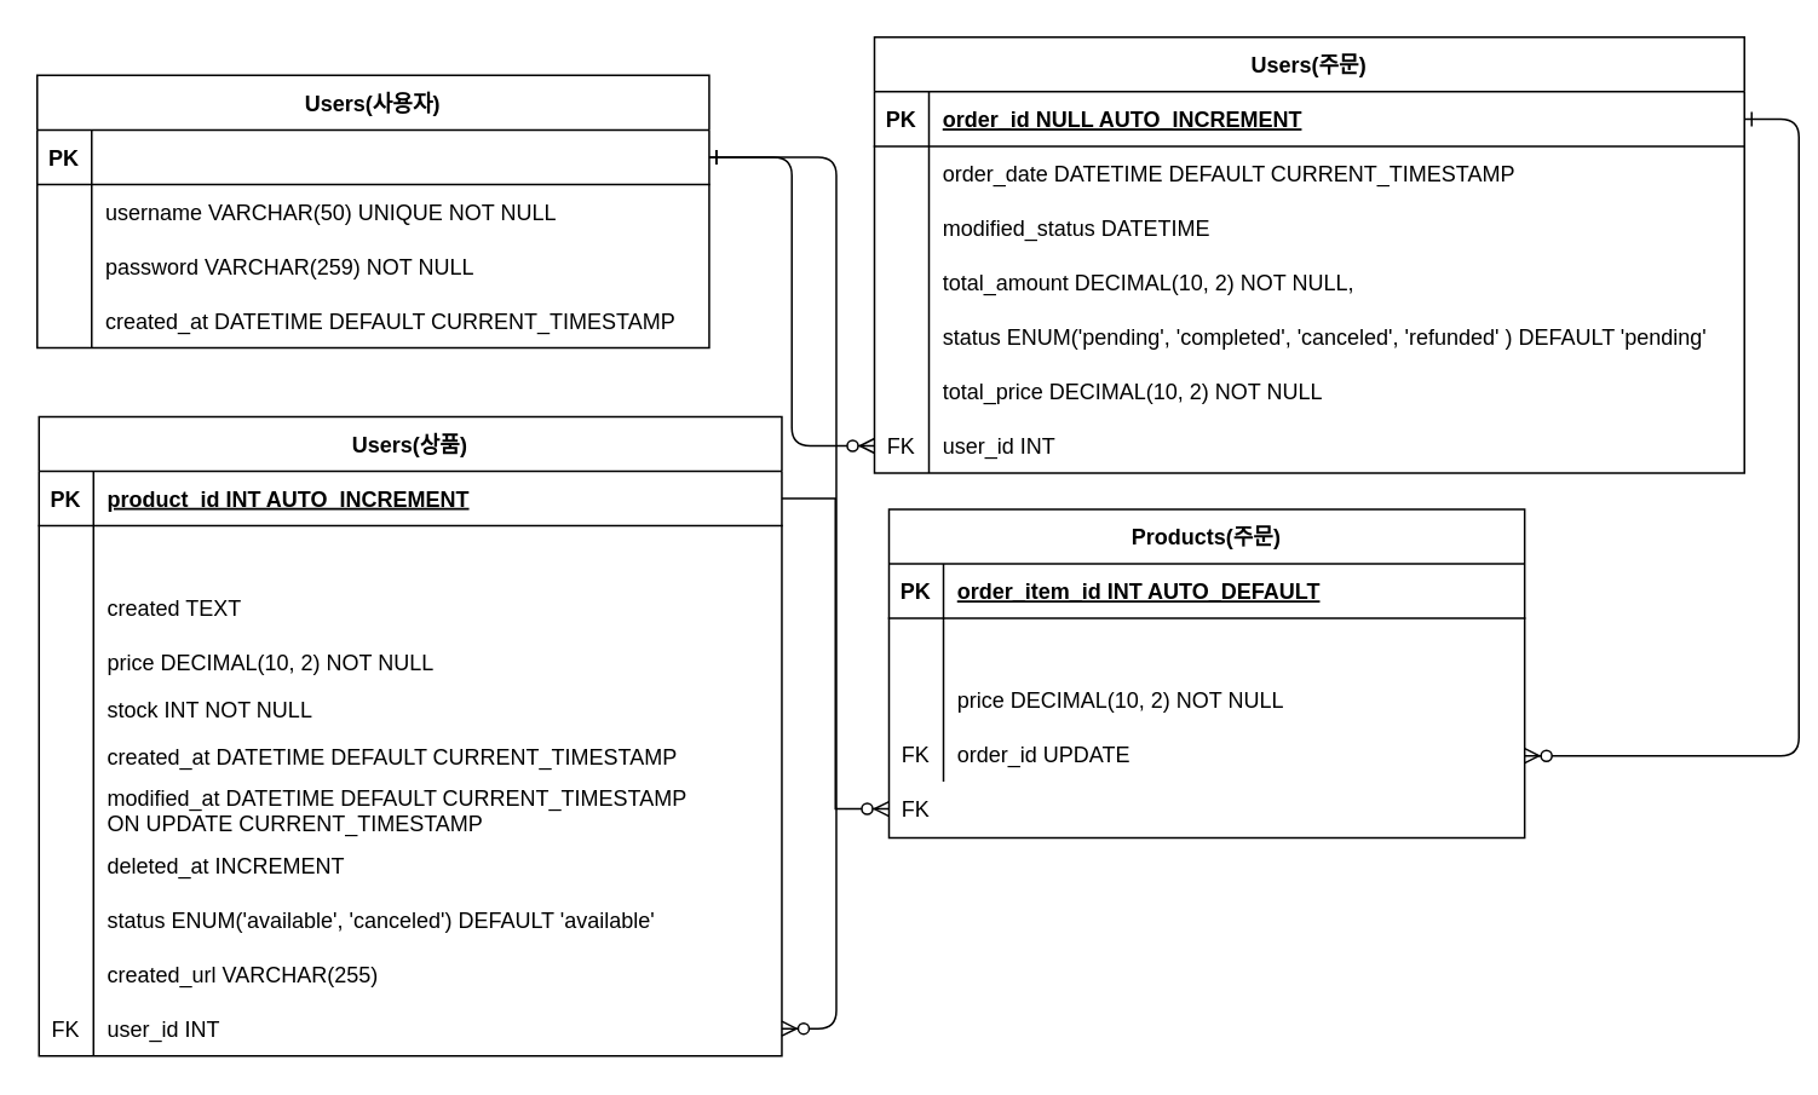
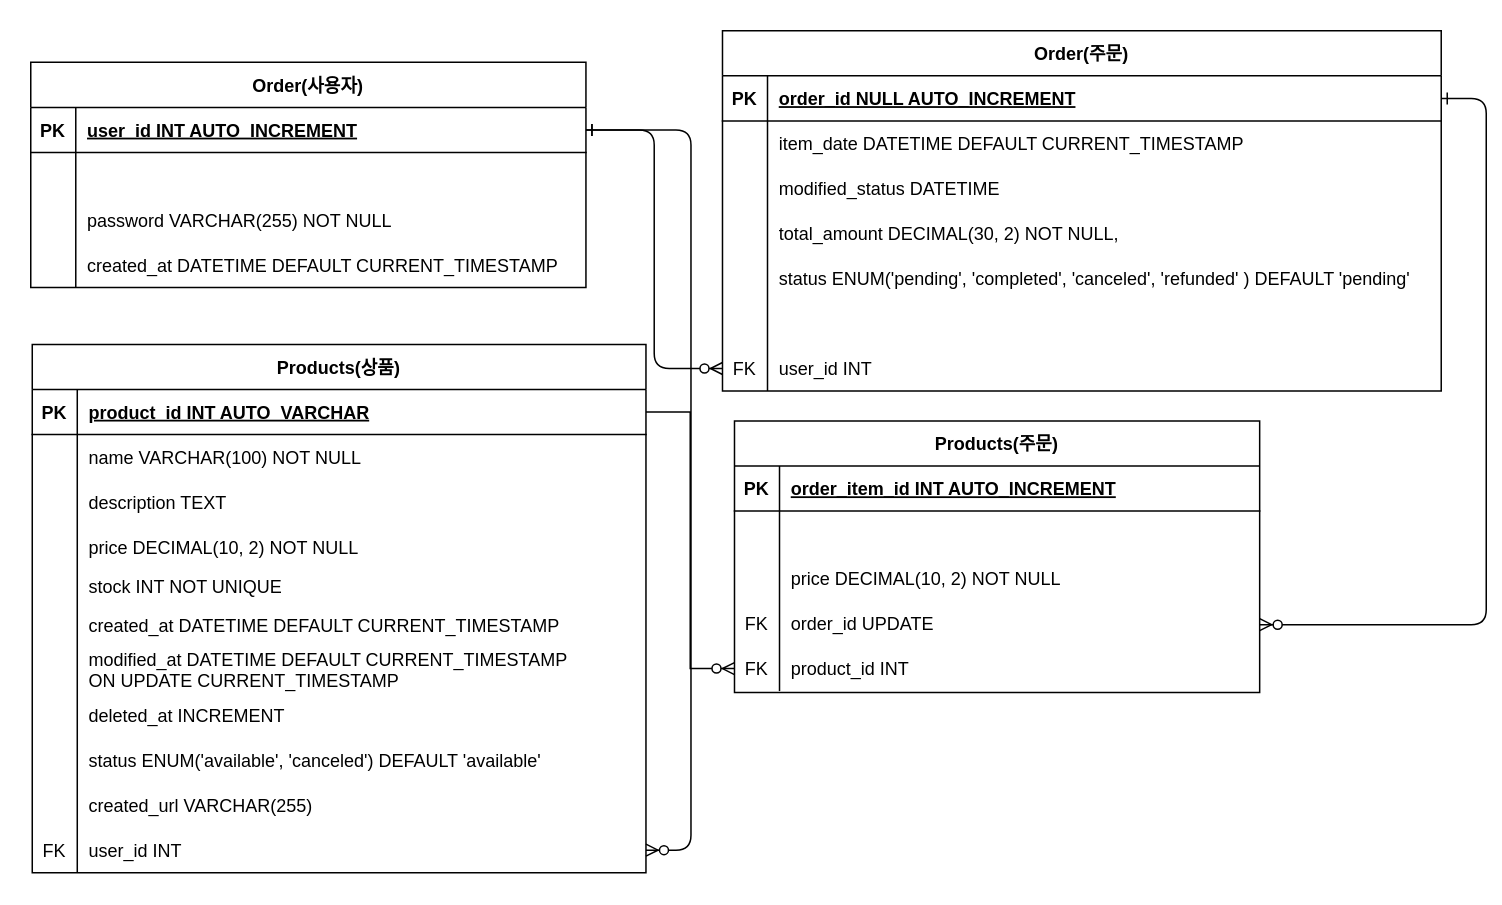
- <mxCell id="4" value="Users(주문)" style="shape=table;startSize=30;container=1;collapsible=1;childLayout=tableLayout;fixedRows=1;rowLines=0;fontStyle=1;align=center;resizeLast=1;" parent="1" vertex="1"><mxGeometry x="481" y="20" width="479" height="240" as="geometry" /></mxCell>
+ <mxCell id="4" value="Order(주문)" style="shape=table;startSize=30;container=1;collapsible=1;childLayout=tableLayout;fixedRows=1;rowLines=0;fontStyle=1;align=center;resizeLast=1;" parent="1" vertex="1"><mxGeometry x="481" y="20" width="479" height="240" as="geometry" /></mxCell>
- <mxCell id="41" value="Users(사용자)" style="shape=table;startSize=30;container=1;collapsible=1;childLayout=tableLayout;fixedRows=1;rowLines=0;fontStyle=1;align=center;resizeLast=1;" parent="1" vertex="1"><mxGeometry x="20" y="41" width="370" height="150" as="geometry" /></mxCell>
+ <mxCell id="41" value="Order(사용자)" style="shape=table;startSize=30;container=1;collapsible=1;childLayout=tableLayout;fixedRows=1;rowLines=0;fontStyle=1;align=center;resizeLast=1;" parent="1" vertex="1"><mxGeometry x="20" y="41" width="370" height="150" as="geometry" /></mxCell>
+ <mxCell id="44" value="user_id INT AUTO_INCREMENT " style="shape=partialRectangle;overflow=hidden;connectable=0;fillColor=none;top=0;left=0;bottom=0;right=0;align=left;spacingLeft=6;fontStyle=5;" parent="42" vertex="1"><mxGeometry x="30" width="340" height="30" as="geometry"><mxRectangle width="340" height="30" as="alternateBounds" /></mxGeometry></mxCell>
- <mxCell id="10" value="order_date DATETIME DEFAULT CURRENT_TIMESTAMP" style="shape=partialRectangle;overflow=hidden;connectable=0;fillColor=none;top=0;left=0;bottom=0;right=0;align=left;spacingLeft=6;" parent="8" vertex="1"><mxGeometry x="30" width="449" height="30" as="geometry"><mxRectangle width="449" height="30" as="alternateBounds" /></mxGeometry></mxCell>
+ <mxCell id="10" value="item_date DATETIME DEFAULT CURRENT_TIMESTAMP" style="shape=partialRectangle;overflow=hidden;connectable=0;fillColor=none;top=0;left=0;bottom=0;right=0;align=left;spacingLeft=6;" parent="8" vertex="1"><mxGeometry x="30" width="449" height="30" as="geometry"><mxRectangle width="449" height="30" as="alternateBounds" /></mxGeometry></mxCell>
- <mxCell id="47" value="username VARCHAR(50) UNIQUE NOT NULL" style="shape=partialRectangle;overflow=hidden;connectable=0;fillColor=none;top=0;left=0;bottom=0;right=0;align=left;spacingLeft=6;" parent="45" vertex="1"><mxGeometry x="30" width="340" height="30" as="geometry"><mxRectangle width="340" height="30" as="alternateBounds" /></mxGeometry></mxCell>
- <mxCell id="50" value="password VARCHAR(259) NOT NULL" style="shape=partialRectangle;overflow=hidden;connectable=0;fillColor=none;top=0;left=0;bottom=0;right=0;align=left;spacingLeft=6;" parent="48" vertex="1"><mxGeometry x="30" width="340" height="30" as="geometry"><mxRectangle width="340" height="30" as="alternateBounds" /></mxGeometry></mxCell>
+ <mxCell id="50" value="password VARCHAR(255) NOT NULL" style="shape=partialRectangle;overflow=hidden;connectable=0;fillColor=none;top=0;left=0;bottom=0;right=0;align=left;spacingLeft=6;" parent="48" vertex="1"><mxGeometry x="30" width="340" height="30" as="geometry"><mxRectangle width="340" height="30" as="alternateBounds" /></mxGeometry></mxCell>
- <mxCell id="16" value="total_amount DECIMAL(10, 2) NOT NULL," style="shape=partialRectangle;overflow=hidden;connectable=0;fillColor=none;top=0;left=0;bottom=0;right=0;align=left;spacingLeft=6;" parent="14" vertex="1"><mxGeometry x="30" width="449" height="30" as="geometry"><mxRectangle width="449" height="30" as="alternateBounds" /></mxGeometry></mxCell>
+ <mxCell id="16" value="total_amount DECIMAL(30, 2) NOT NULL," style="shape=partialRectangle;overflow=hidden;connectable=0;fillColor=none;top=0;left=0;bottom=0;right=0;align=left;spacingLeft=6;" parent="14" vertex="1"><mxGeometry x="30" width="449" height="30" as="geometry"><mxRectangle width="449" height="30" as="alternateBounds" /></mxGeometry></mxCell>
- <mxCell id="22" value="total_price DECIMAL(10, 2) NOT NULL" style="shape=partialRectangle;overflow=hidden;connectable=0;fillColor=none;top=0;left=0;bottom=0;right=0;align=left;spacingLeft=6;" parent="20" vertex="1"><mxGeometry x="30" width="449" height="30" as="geometry"><mxRectangle width="449" height="30" as="alternateBounds" /></mxGeometry></mxCell>
- <mxCell id="54" value="Users(상품)" style="shape=table;startSize=30;container=1;collapsible=1;childLayout=tableLayout;fixedRows=1;rowLines=0;fontStyle=1;align=center;resizeLast=1;" parent="1" vertex="1"><mxGeometry x="21" y="229" width="409" height="352" as="geometry" /></mxCell>
+ <mxCell id="54" value="Products(상품)" style="shape=table;startSize=30;container=1;collapsible=1;childLayout=tableLayout;fixedRows=1;rowLines=0;fontStyle=1;align=center;resizeLast=1;" parent="1" vertex="1"><mxGeometry x="21" y="229" width="409" height="352" as="geometry" /></mxCell>
- <mxCell id="57" value="product_id INT AUTO_INCREMENT " style="shape=partialRectangle;overflow=hidden;connectable=0;fillColor=none;top=0;left=0;bottom=0;right=0;align=left;spacingLeft=6;fontStyle=5;" parent="55" vertex="1"><mxGeometry x="30" width="379" height="30" as="geometry"><mxRectangle width="379" height="30" as="alternateBounds" /></mxGeometry></mxCell>
+ <mxCell id="57" value="product_id INT AUTO_VARCHAR " style="shape=partialRectangle;overflow=hidden;connectable=0;fillColor=none;top=0;left=0;bottom=0;right=0;align=left;spacingLeft=6;fontStyle=5;" parent="55" vertex="1"><mxGeometry x="30" width="379" height="30" as="geometry"><mxRectangle width="379" height="30" as="alternateBounds" /></mxGeometry></mxCell>
+ <mxCell id="60" value="name VARCHAR(100) NOT NULL" style="shape=partialRectangle;overflow=hidden;connectable=0;fillColor=none;top=0;left=0;bottom=0;right=0;align=left;spacingLeft=6;" parent="58" vertex="1"><mxGeometry x="30" width="379" height="30" as="geometry"><mxRectangle width="379" height="30" as="alternateBounds" /></mxGeometry></mxCell>
- <mxCell id="29" value="order_item_id INT AUTO_DEFAULT " style="shape=partialRectangle;overflow=hidden;connectable=0;fillColor=none;top=0;left=0;bottom=0;right=0;align=left;spacingLeft=6;fontStyle=5;" parent="27" vertex="1"><mxGeometry x="30" width="320" height="30" as="geometry"><mxRectangle width="320" height="30" as="alternateBounds" /></mxGeometry></mxCell>
+ <mxCell id="29" value="order_item_id INT AUTO_INCREMENT " style="shape=partialRectangle;overflow=hidden;connectable=0;fillColor=none;top=0;left=0;bottom=0;right=0;align=left;spacingLeft=6;fontStyle=5;" parent="27" vertex="1"><mxGeometry x="30" width="320" height="30" as="geometry"><mxRectangle width="320" height="30" as="alternateBounds" /></mxGeometry></mxCell>
- <mxCell id="63" value="created TEXT" style="shape=partialRectangle;overflow=hidden;connectable=0;fillColor=none;top=0;left=0;bottom=0;right=0;align=left;spacingLeft=6;" parent="61" vertex="1"><mxGeometry x="30" width="379" height="30" as="geometry"><mxRectangle width="379" height="30" as="alternateBounds" /></mxGeometry></mxCell>
+ <mxCell id="63" value="description TEXT" style="shape=partialRectangle;overflow=hidden;connectable=0;fillColor=none;top=0;left=0;bottom=0;right=0;align=left;spacingLeft=6;" parent="61" vertex="1"><mxGeometry x="30" width="379" height="30" as="geometry"><mxRectangle width="379" height="30" as="alternateBounds" /></mxGeometry></mxCell>
- <mxCell id="69" value="stock INT NOT NULL" style="shape=partialRectangle;overflow=hidden;connectable=0;fillColor=none;top=0;left=0;bottom=0;right=0;align=left;spacingLeft=6;" parent="67" vertex="1"><mxGeometry x="30" width="379" height="22" as="geometry"><mxRectangle width="379" height="22" as="alternateBounds" /></mxGeometry></mxCell>
+ <mxCell id="69" value="stock INT NOT UNIQUE" style="shape=partialRectangle;overflow=hidden;connectable=0;fillColor=none;top=0;left=0;bottom=0;right=0;align=left;spacingLeft=6;" parent="67" vertex="1"><mxGeometry x="30" width="379" height="22" as="geometry"><mxRectangle width="379" height="22" as="alternateBounds" /></mxGeometry></mxCell>
+ <mxCell id="40" value="product_id INT" style="shape=partialRectangle;overflow=hidden;connectable=0;fillColor=none;top=0;left=0;bottom=0;right=0;align=left;spacingLeft=6;" parent="38" vertex="1"><mxGeometry x="30" width="320" height="30" as="geometry"><mxRectangle width="320" height="30" as="alternateBounds" /></mxGeometry></mxCell>
